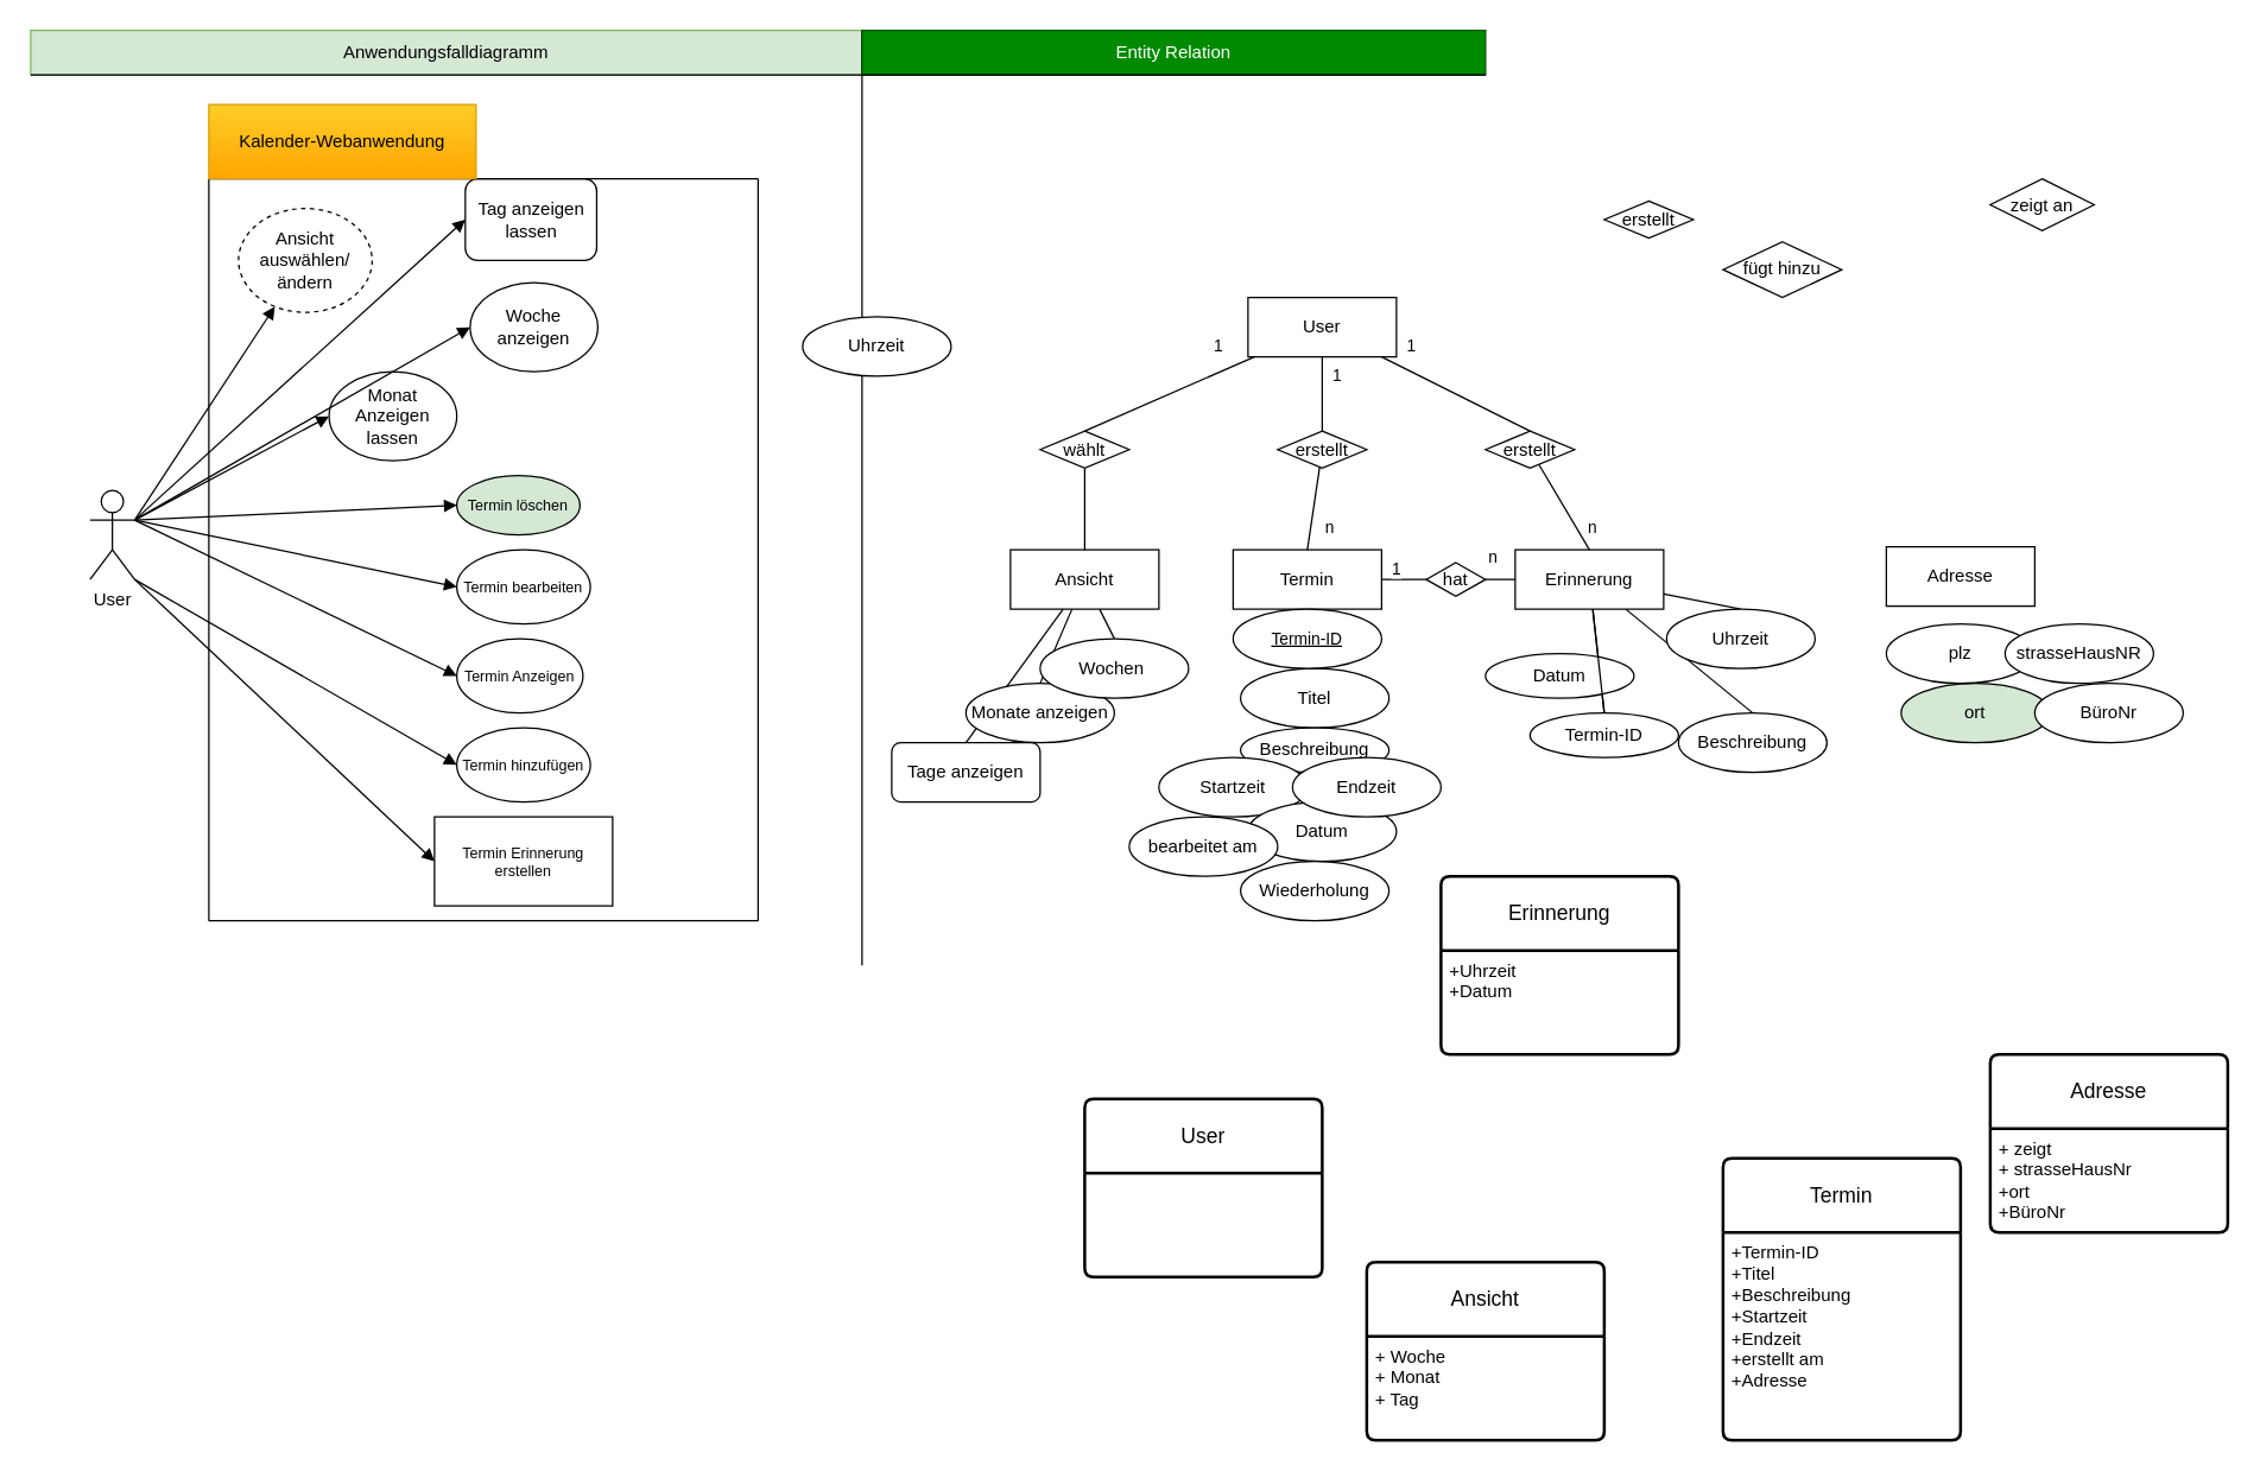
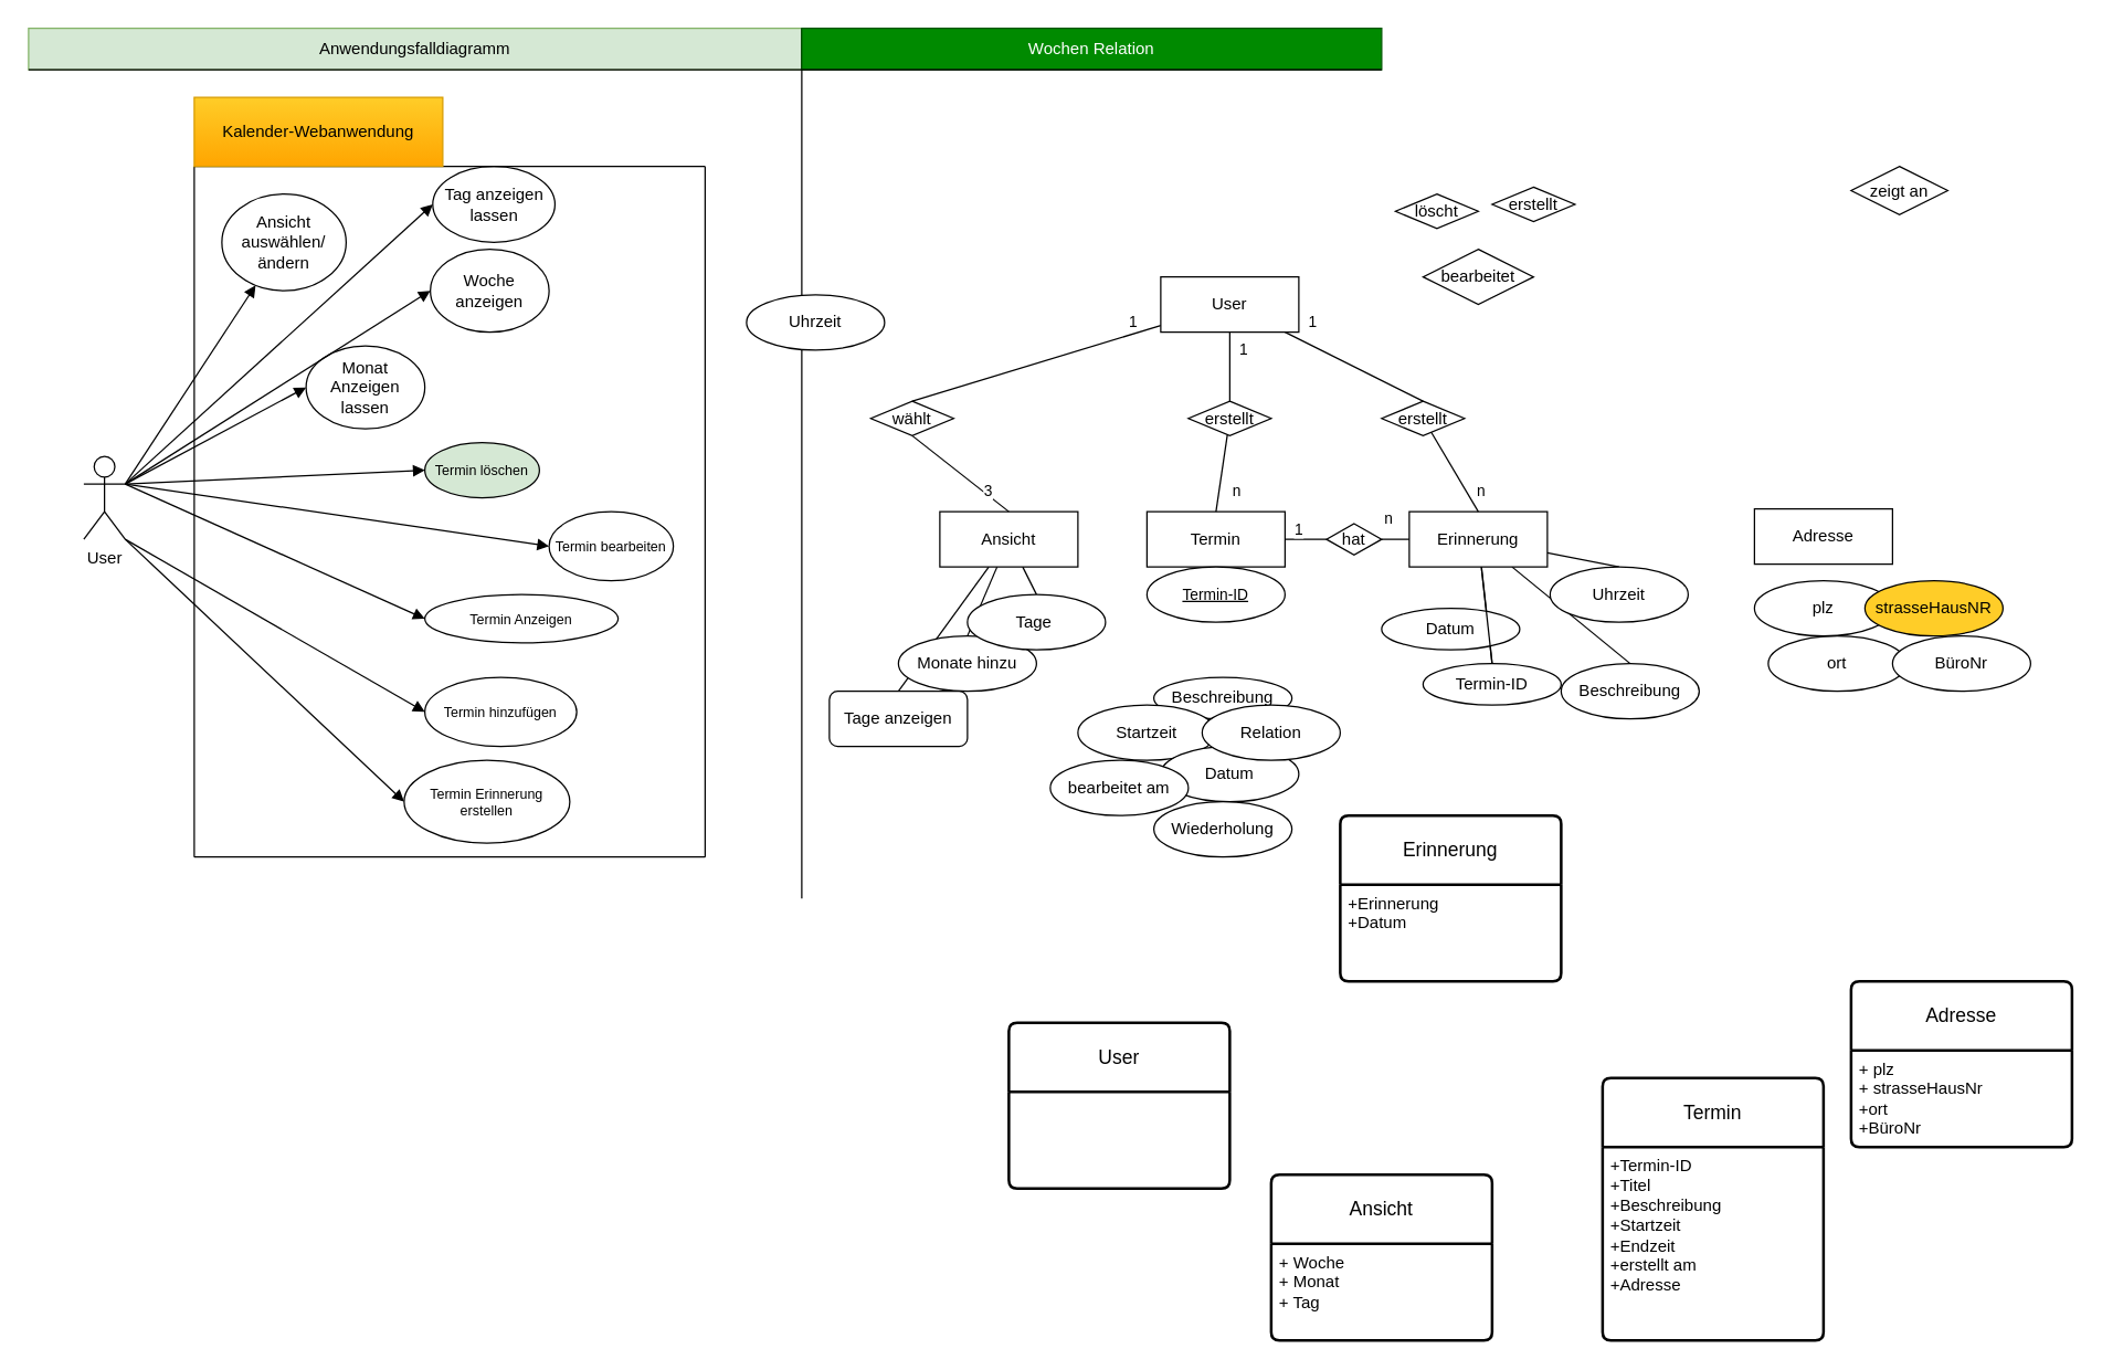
- <mxCell id="28" value="Entity Relation" style="text;html=1;align=center;verticalAlign=middle;whiteSpace=wrap;rounded=0;fillColor=#008a00;strokeColor=#005700;fontColor=light-dark(#ffffff, #0d0d0d);" parent="1" vertex="1"><mxGeometry x="580" y="20" width="420" height="30" as="geometry" /></mxCell>
+ <mxCell id="28" value="Wochen Relation" style="text;html=1;align=center;verticalAlign=middle;whiteSpace=wrap;rounded=0;fillColor=#008a00;strokeColor=#005700;fontColor=light-dark(#ffffff, #0d0d0d);" parent="1" vertex="1"><mxGeometry x="580" y="20" width="420" height="30" as="geometry" /></mxCell>
- <mxCell id="2" value="Tag anzeigen lassen" style="whiteSpace=wrap;html=1;align=center;rounded=1;" parent="1" vertex="1"><mxGeometry x="312.75" y="120" width="88.5" height="55" as="geometry" /></mxCell>
+ <mxCell id="2" value="Tag anzeigen lassen" style="ellipse;whiteSpace=wrap;html=1;align=center;" parent="1" vertex="1"><mxGeometry x="312.75" y="120" width="88.5" height="55" as="geometry" /></mxCell>
+ <mxCell id="77" value="löscht" style="shape=rhombus;perimeter=rhombusPerimeter;whiteSpace=wrap;html=1;align=center;" vertex="1" parent="1"><mxGeometry x="1010" y="140" width="60" height="25" as="geometry" /></mxCell>
- <mxCell id="6" value="Ansicht auswählen/ändern" style="ellipse;whiteSpace=wrap;html=1;align=center;dashed=1;" parent="1" vertex="1"><mxGeometry x="160" y="140" width="90" height="70" as="geometry" /></mxCell>
+ <mxCell id="6" value="Ansicht auswählen/ändern" style="ellipse;whiteSpace=wrap;html=1;align=center;" parent="1" vertex="1"><mxGeometry x="160" y="140" width="90" height="70" as="geometry" /></mxCell>
- <mxCell id="73" value="fügt hinzu" style="shape=rhombus;perimeter=rhombusPerimeter;whiteSpace=wrap;html=1;align=center;" vertex="1" parent="1"><mxGeometry x="1160" y="162.5" width="80" height="37.5" as="geometry" /></mxCell>
+ <mxCell id="75" value="bearbeitet" style="shape=rhombus;perimeter=rhombusPerimeter;whiteSpace=wrap;html=1;align=center;" vertex="1" parent="1"><mxGeometry x="1030" y="180" width="80" height="40" as="geometry" /></mxCell>
- <mxCell id="3" value="Woche anzeigen" style="ellipse;whiteSpace=wrap;html=1;align=center;" parent="1" vertex="1"><mxGeometry x="316" y="190" width="86" height="60" as="geometry" /></mxCell>
+ <mxCell id="3" value="Woche anzeigen" style="ellipse;whiteSpace=wrap;html=1;align=center;" parent="1" vertex="1"><mxGeometry x="311" y="180" width="86" height="60" as="geometry" /></mxCell>
- <mxCell id="50" value="wählt" style="shape=rhombus;perimeter=rhombusPerimeter;whiteSpace=wrap;html=1;align=center;" vertex="1" parent="1"><mxGeometry x="700" y="290" width="60" height="25" as="geometry" /></mxCell>
+ <mxCell id="50" value="wählt" style="shape=rhombus;perimeter=rhombusPerimeter;whiteSpace=wrap;html=1;align=center;" vertex="1" parent="1"><mxGeometry x="630" y="290" width="60" height="25" as="geometry" /></mxCell>
+ <mxCell id="55" value="3" style="text;html=1;align=center;verticalAlign=middle;resizable=0;points=[];autosize=1;strokeColor=none;fillColor=none;fontFamily=Helvetica;fontSize=11;fontColor=default;labelBackgroundColor=default;" vertex="1" parent="1"><mxGeometry x="700" y="340" width="30" height="30" as="geometry" /></mxCell>
- <mxCell id="5" value="Termin bearbeiten" style="ellipse;whiteSpace=wrap;html=1;align=center;strokeWidth=1;fontSize=10;" parent="1" vertex="1"><mxGeometry x="307" y="370" width="90" height="50" as="geometry" /></mxCell>
+ <mxCell id="5" value="Termin bearbeiten" style="ellipse;whiteSpace=wrap;html=1;align=center;strokeWidth=1;fontSize=10;" parent="1" vertex="1"><mxGeometry x="397" y="370" width="90" height="50" as="geometry" /></mxCell>
- <mxCell id="89" value="strasseHausNR" style="ellipse;whiteSpace=wrap;html=1;align=center;" vertex="1" parent="1"><mxGeometry x="1350" y="420" width="100" height="40" as="geometry" /></mxCell>
+ <mxCell id="89" value="strasseHausNR" style="ellipse;whiteSpace=wrap;html=1;align=center;fillColor=#ffcd28;" vertex="1" parent="1"><mxGeometry x="1350" y="420" width="100" height="40" as="geometry" /></mxCell>
- <mxCell id="39" value="Wochen&amp;nbsp;" style="ellipse;whiteSpace=wrap;html=1;align=center;" vertex="1" parent="1"><mxGeometry x="700" y="430" width="100" height="40" as="geometry" /></mxCell>
+ <mxCell id="39" value="Tage&amp;nbsp;" style="ellipse;whiteSpace=wrap;html=1;align=center;" vertex="1" parent="1"><mxGeometry x="700" y="430" width="100" height="40" as="geometry" /></mxCell>
- <mxCell id="16" value="Termin Anzeigen" style="ellipse;whiteSpace=wrap;html=1;align=center;strokeWidth=1;fontSize=10;" parent="1" vertex="1"><mxGeometry x="307" y="430" width="85" height="50" as="geometry" /></mxCell>
+ <mxCell id="16" value="Termin Anzeigen" style="ellipse;whiteSpace=wrap;html=1;align=center;strokeWidth=1;fontSize=10;" parent="1" vertex="1"><mxGeometry x="307" y="430" width="140" height="35" as="geometry" /></mxCell>
- <mxCell id="63" value="Titel" style="ellipse;whiteSpace=wrap;html=1;align=center;" vertex="1" parent="1"><mxGeometry x="835" y="450" width="100" height="40" as="geometry" /></mxCell>
- <mxCell id="38" value="Monate anzeigen" style="ellipse;whiteSpace=wrap;html=1;align=center;" vertex="1" parent="1"><mxGeometry x="650" y="460" width="100" height="40" as="geometry" /></mxCell>
+ <mxCell id="38" value="Monate hinzu" style="ellipse;whiteSpace=wrap;html=1;align=center;" vertex="1" parent="1"><mxGeometry x="650" y="460" width="100" height="40" as="geometry" /></mxCell>
- <mxCell id="86" value="ort" style="ellipse;whiteSpace=wrap;html=1;align=center;fillColor=#d5e8d4;" vertex="1" parent="1"><mxGeometry x="1280" y="460" width="100" height="40" as="geometry" /></mxCell>
+ <mxCell id="86" value="ort" style="ellipse;whiteSpace=wrap;html=1;align=center;" vertex="1" parent="1"><mxGeometry x="1280" y="460" width="100" height="40" as="geometry" /></mxCell>
- <mxCell id="4" value="Termin hinzufügen" style="ellipse;whiteSpace=wrap;html=1;align=center;strokeWidth=1;fontSize=10;" parent="1" vertex="1"><mxGeometry x="307" y="490" width="90" height="50" as="geometry" /></mxCell>
+ <mxCell id="4" value="Termin hinzufügen" style="ellipse;whiteSpace=wrap;html=1;align=center;strokeWidth=1;fontSize=10;" parent="1" vertex="1"><mxGeometry x="307" y="490" width="110" height="50" as="geometry" /></mxCell>
- <mxCell id="67" value="Endzeit" style="ellipse;whiteSpace=wrap;html=1;align=center;" vertex="1" parent="1"><mxGeometry x="870" y="510" width="100" height="40" as="geometry" /></mxCell>
+ <mxCell id="67" value="Relation" style="ellipse;whiteSpace=wrap;html=1;align=center;" vertex="1" parent="1"><mxGeometry x="870" y="510" width="100" height="40" as="geometry" /></mxCell>
- <mxCell id="9" value="Termin Erinnerung erstellen" style="whiteSpace=wrap;html=1;align=center;strokeWidth=1;fontSize=10;rounded=0;" parent="1" vertex="1"><mxGeometry x="292" y="550" width="120" height="60" as="geometry" /></mxCell>
+ <mxCell id="9" value="Termin Erinnerung erstellen" style="ellipse;whiteSpace=wrap;html=1;align=center;strokeWidth=1;fontSize=10;" parent="1" vertex="1"><mxGeometry x="292" y="550" width="120" height="60" as="geometry" /></mxCell>
- <mxCell id="80" value="+Uhrzeit&lt;div&gt;+Datum&lt;/div&gt;" style="align=left;strokeColor=none;fillColor=none;spacingLeft=4;fontSize=12;verticalAlign=top;resizable=0;rotatable=0;part=1;html=1;fontFamily=Helvetica;fontColor=default;labelBackgroundColor=default;" vertex="1" parent="79"><mxGeometry y="50" width="160" height="70" as="geometry" /></mxCell>
+ <mxCell id="80" value="+Erinnerung&lt;div&gt;+Datum&lt;/div&gt;" style="align=left;strokeColor=none;fillColor=none;spacingLeft=4;fontSize=12;verticalAlign=top;resizable=0;rotatable=0;part=1;html=1;fontFamily=Helvetica;fontColor=default;labelBackgroundColor=default;" vertex="1" parent="79"><mxGeometry y="50" width="160" height="70" as="geometry" /></mxCell>
- <mxCell id="91" value="+ zeigt&lt;div&gt;+ strasseHausNr&lt;/div&gt;&lt;div&gt;+ort&lt;/div&gt;&lt;div&gt;+BüroNr&lt;/div&gt;" style="align=left;strokeColor=none;fillColor=none;spacingLeft=4;fontSize=12;verticalAlign=top;resizable=0;rotatable=0;part=1;html=1;fontFamily=Helvetica;fontColor=default;labelBackgroundColor=default;" vertex="1" parent="90"><mxGeometry y="50" width="160" height="70" as="geometry" /></mxCell>
+ <mxCell id="91" value="+ plz&lt;div&gt;+ strasseHausNr&lt;/div&gt;&lt;div&gt;+ort&lt;/div&gt;&lt;div&gt;+BüroNr&lt;/div&gt;" style="align=left;strokeColor=none;fillColor=none;spacingLeft=4;fontSize=12;verticalAlign=top;resizable=0;rotatable=0;part=1;html=1;fontFamily=Helvetica;fontColor=default;labelBackgroundColor=default;" vertex="1" parent="90"><mxGeometry y="50" width="160" height="70" as="geometry" /></mxCell>
